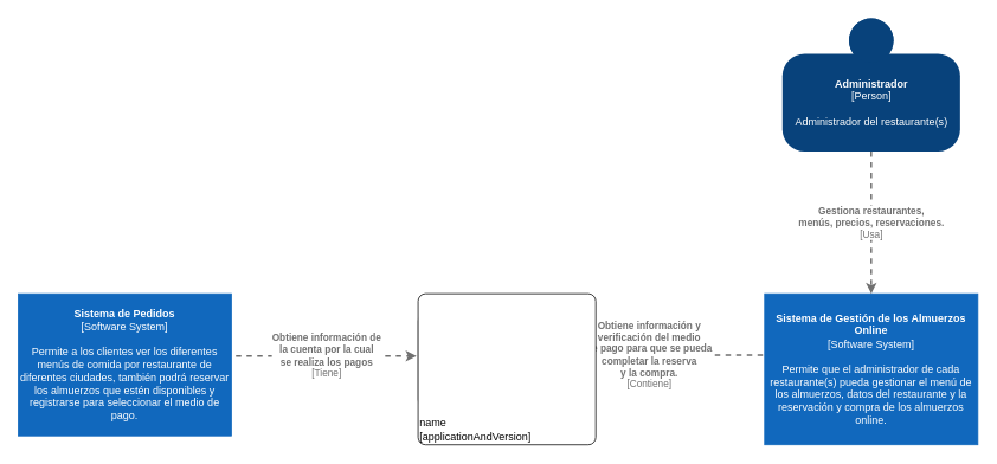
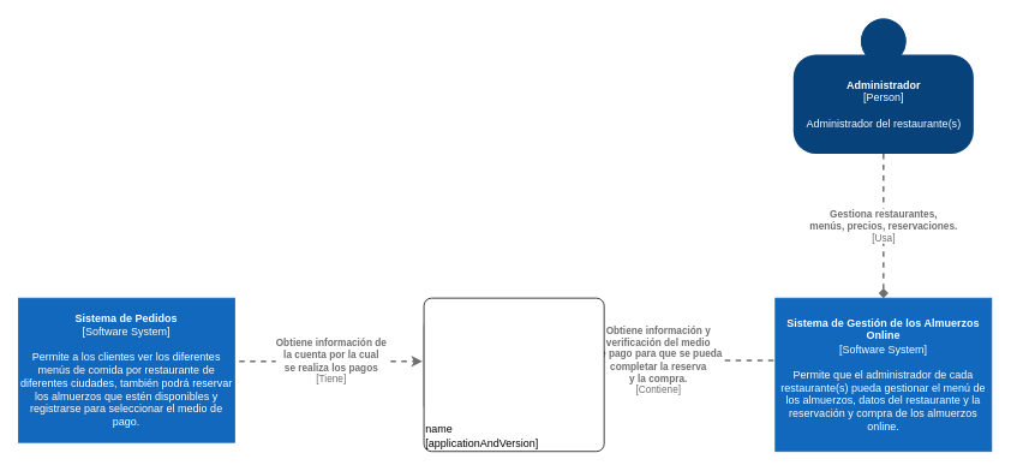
- <mxCell id="8" value="&lt;div style=&quot;text-align: left&quot;&gt;&lt;div style=&quot;text-align: center&quot;&gt;&lt;b&gt;Gestiona restaurantes, &#10;menús, precios, reservaciones.&lt;/b&gt;&lt;/div&gt;&lt;div style=&quot;text-align: center&quot;&gt;[Usa]&lt;/div&gt;&lt;/div&gt;" style="edgeStyle=none;rounded=0;html=1;jettySize=auto;orthogonalLoop=1;strokeColor=#707070;strokeWidth=2;fontColor=#707070;jumpStyle=none;dashed=1;metaEdit=1;metaData={&quot;c4Type&quot;:{&quot;editable&quot;:false}};exitX=0.5;exitY=1;exitDx=0;exitDy=0;exitPerimeter=0;entryX=0.5;entryY=0;entryDx=0;entryDy=0;entryPerimeter=0;" edge="1" parent="1" source="7" target="5"><mxGeometry width="160" relative="1" as="geometry"><mxPoint x="650" y="290" as="sourcePoint" /><mxPoint x="980" y="270" as="targetPoint" /></mxGeometry></mxCell>
+ <mxCell id="8" value="&lt;div style=&quot;text-align: left&quot;&gt;&lt;div style=&quot;text-align: center&quot;&gt;&lt;b&gt;Gestiona restaurantes, &#10;menús, precios, reservaciones.&lt;/b&gt;&lt;/div&gt;&lt;div style=&quot;text-align: center&quot;&gt;[Usa]&lt;/div&gt;&lt;/div&gt;" style="edgeStyle=none;rounded=0;html=1;jettySize=auto;orthogonalLoop=1;strokeColor=#707070;strokeWidth=2;fontColor=#707070;jumpStyle=none;dashed=1;metaEdit=1;metaData={&quot;c4Type&quot;:{&quot;editable&quot;:false}};exitX=0.5;exitY=1;exitDx=0;exitDy=0;exitPerimeter=0;entryX=0.5;entryY=0;entryDx=0;entryDy=0;entryPerimeter=0;endArrow=diamond;" edge="1" parent="1" source="7" target="5"><mxGeometry width="160" relative="1" as="geometry"><mxPoint x="650" y="290" as="sourcePoint" /><mxPoint x="980" y="270" as="targetPoint" /></mxGeometry></mxCell>
